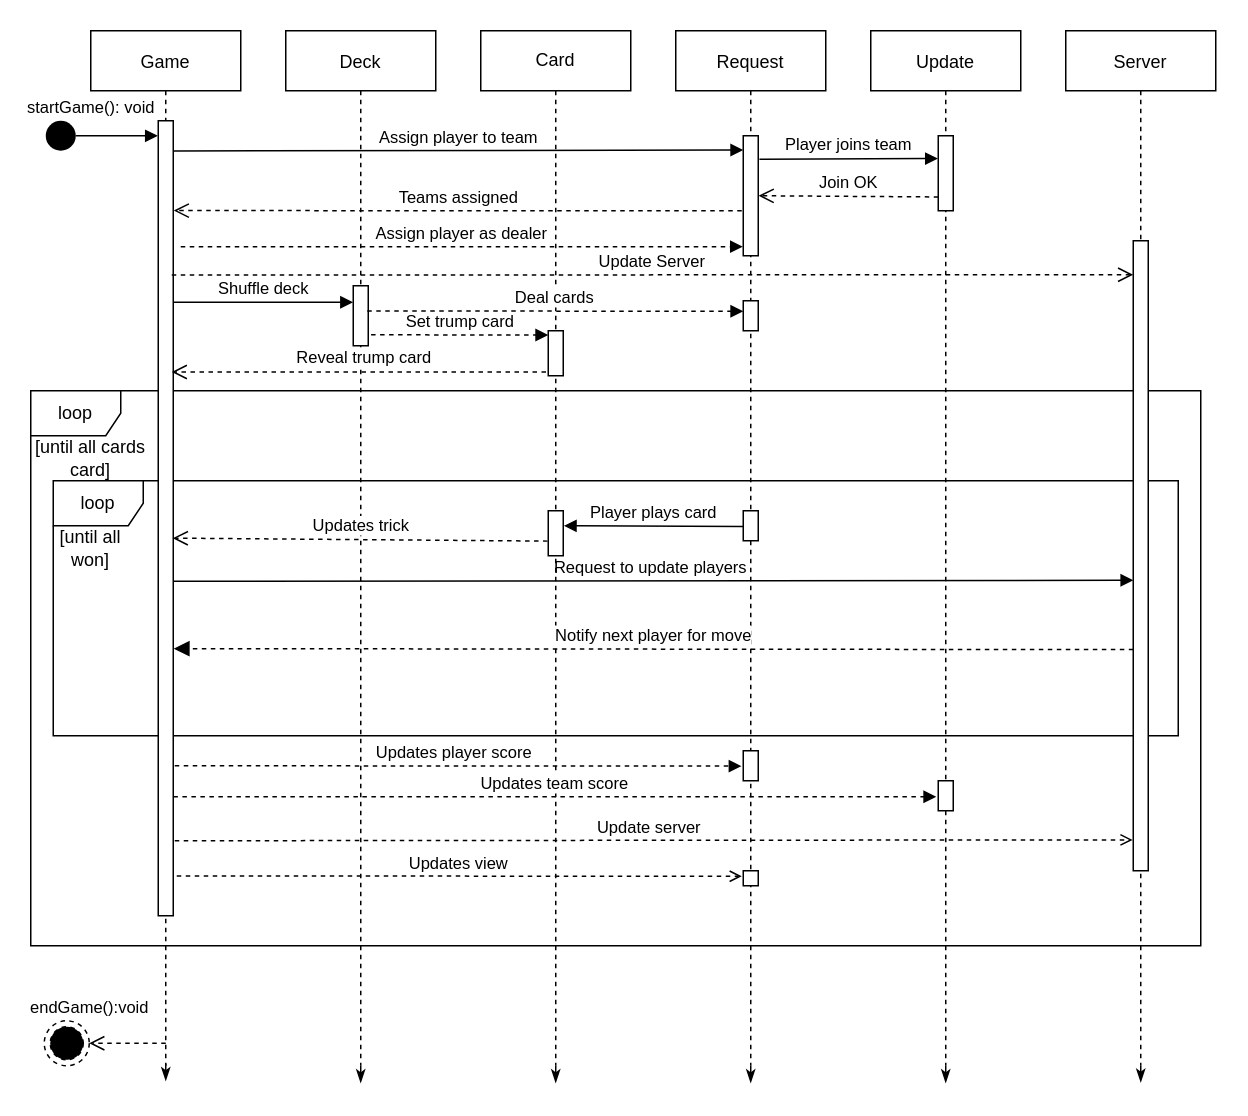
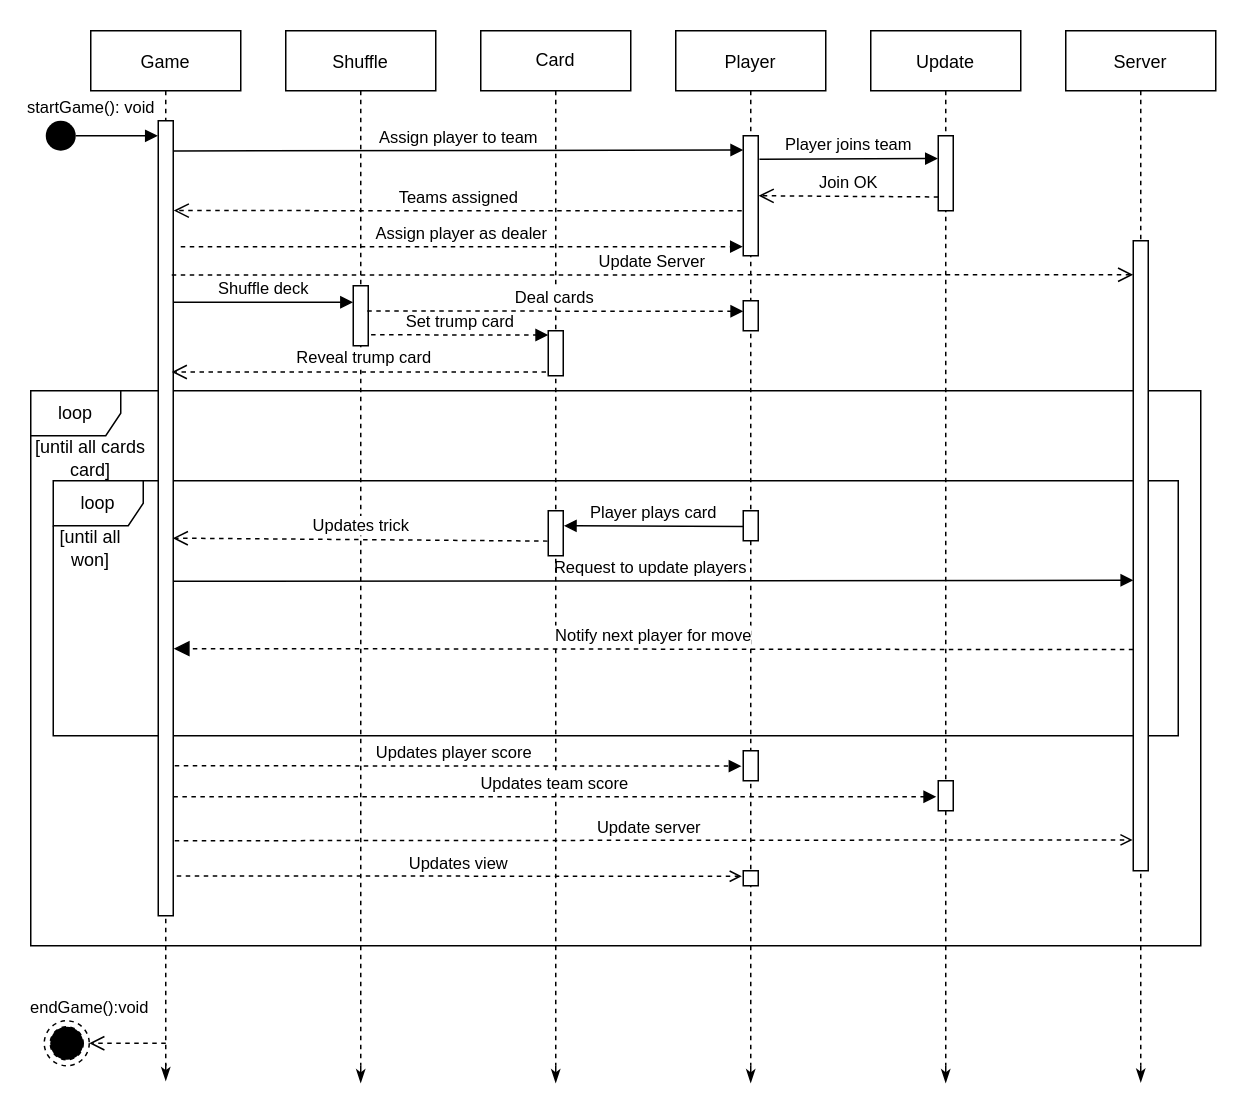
- <mxCell id="26" value="Deck" style="shape=umlLifeline;perimeter=lifelinePerimeter;container=1;collapsible=0;recursiveResize=0;rounded=0;shadow=0;strokeWidth=1;" parent="1" vertex="1"><mxGeometry x="190" y="20" width="100" height="690" as="geometry" /></mxCell>
+ <mxCell id="26" value="Shuffle" style="shape=umlLifeline;perimeter=lifelinePerimeter;container=1;collapsible=0;recursiveResize=0;rounded=0;shadow=0;strokeWidth=1;" parent="1" vertex="1"><mxGeometry x="190" y="20" width="100" height="690" as="geometry" /></mxCell>
- <mxCell id="9" value="Request" style="shape=umlLifeline;perimeter=lifelinePerimeter;container=1;collapsible=0;recursiveResize=0;rounded=0;shadow=0;strokeWidth=1;" parent="1" vertex="1"><mxGeometry x="450" y="20" width="100" height="690" as="geometry" /></mxCell>
+ <mxCell id="9" value="Player" style="shape=umlLifeline;perimeter=lifelinePerimeter;container=1;collapsible=0;recursiveResize=0;rounded=0;shadow=0;strokeWidth=1;" parent="1" vertex="1"><mxGeometry x="450" y="20" width="100" height="690" as="geometry" /></mxCell>
